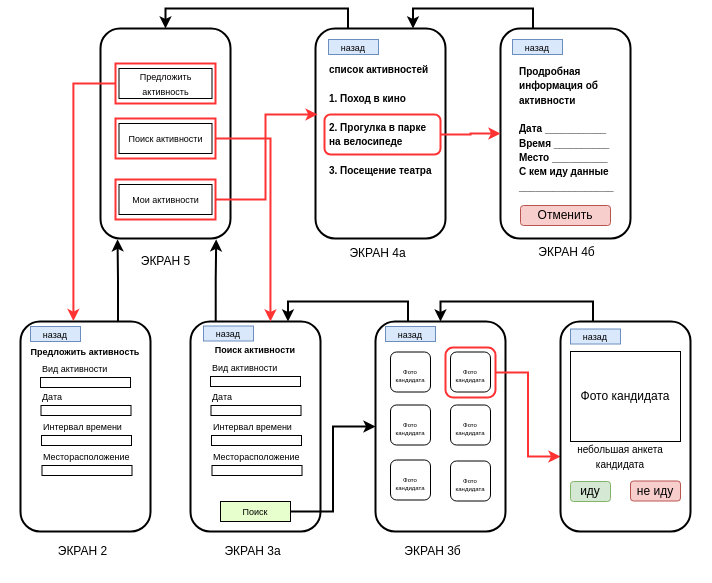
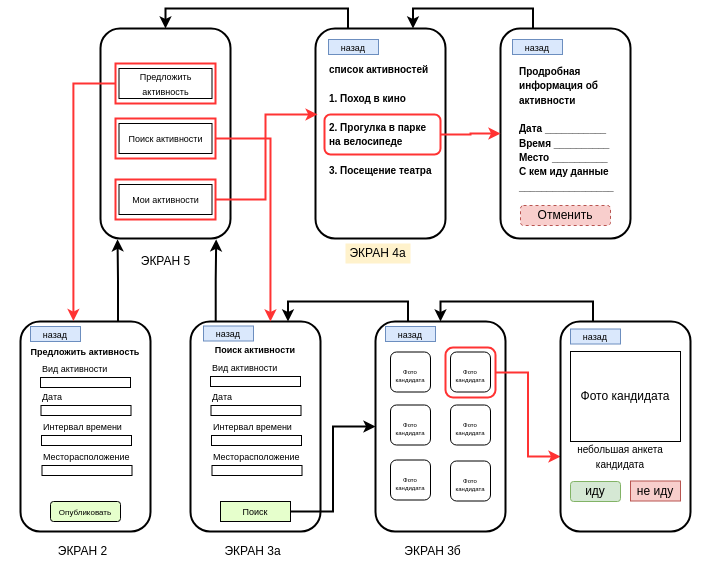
- <mxCell id="61" value="Отменить" style="rounded=1;whiteSpace=wrap;html=1;fillColor=#f8cecc;strokeColor=#b85450;" vertex="1" parent="1"><mxGeometry x="520" y="197" width="90" height="20" as="geometry" /></mxCell>
+ <mxCell id="61" value="Отменить" style="rounded=1;whiteSpace=wrap;html=1;fillColor=#f8cecc;strokeColor=#b85450;dashed=1;" vertex="1" parent="1"><mxGeometry x="520" y="197" width="90" height="20" as="geometry" /></mxCell>
- <mxCell id="72" value="ЭКРАН 4б" style="rounded=0;whiteSpace=wrap;html=1;strokeColor=none;" vertex="1" parent="1"><mxGeometry x="533.5" y="234" width="65" height="20" as="geometry" /></mxCell>
- <mxCell id="73" value="ЭКРАН 4а" style="rounded=0;whiteSpace=wrap;html=1;strokeColor=none;" vertex="1" parent="1"><mxGeometry x="345" y="235" width="65" height="20" as="geometry" /></mxCell>
+ <mxCell id="73" value="ЭКРАН 4а" style="rounded=0;whiteSpace=wrap;html=1;strokeColor=none;fillColor=#fff2cc;" vertex="1" parent="1"><mxGeometry x="345" y="235" width="65" height="20" as="geometry" /></mxCell>
- <mxCell id="48" value="не иду" style="rounded=1;whiteSpace=wrap;html=1;fillColor=#f8cecc;strokeColor=#b85450;" vertex="1" parent="1"><mxGeometry x="630" y="472.5" width="50" height="20" as="geometry" /></mxCell>
+ <mxCell id="48" value="не иду" style="whiteSpace=wrap;html=1;fillColor=#f8cecc;strokeColor=#b85450;rounded=0;" vertex="1" parent="1"><mxGeometry x="630" y="472.5" width="50" height="20" as="geometry" /></mxCell>
- <mxCell id="47" value="иду" style="rounded=1;whiteSpace=wrap;html=1;fillColor=#d5e8d4;strokeColor=#82b366;" vertex="1" parent="1"><mxGeometry x="570" y="473" width="40" height="20" as="geometry" /></mxCell>
+ <mxCell id="47" value="иду" style="rounded=1;whiteSpace=wrap;html=1;fillColor=#d5e8d4;strokeColor=#82b366;" vertex="1" parent="1"><mxGeometry x="570" y="473" width="50" height="20" as="geometry" /></mxCell>
+ <mxCell id="26" value="&lt;font style=&quot;font-size: 8px;&quot;&gt;Опубликовать&lt;/font&gt;" style="rounded=1;whiteSpace=wrap;html=1;fillColor=#E6FFCC;" vertex="1" parent="1"><mxGeometry x="50" y="493" width="70" height="20" as="geometry" /></mxCell>
